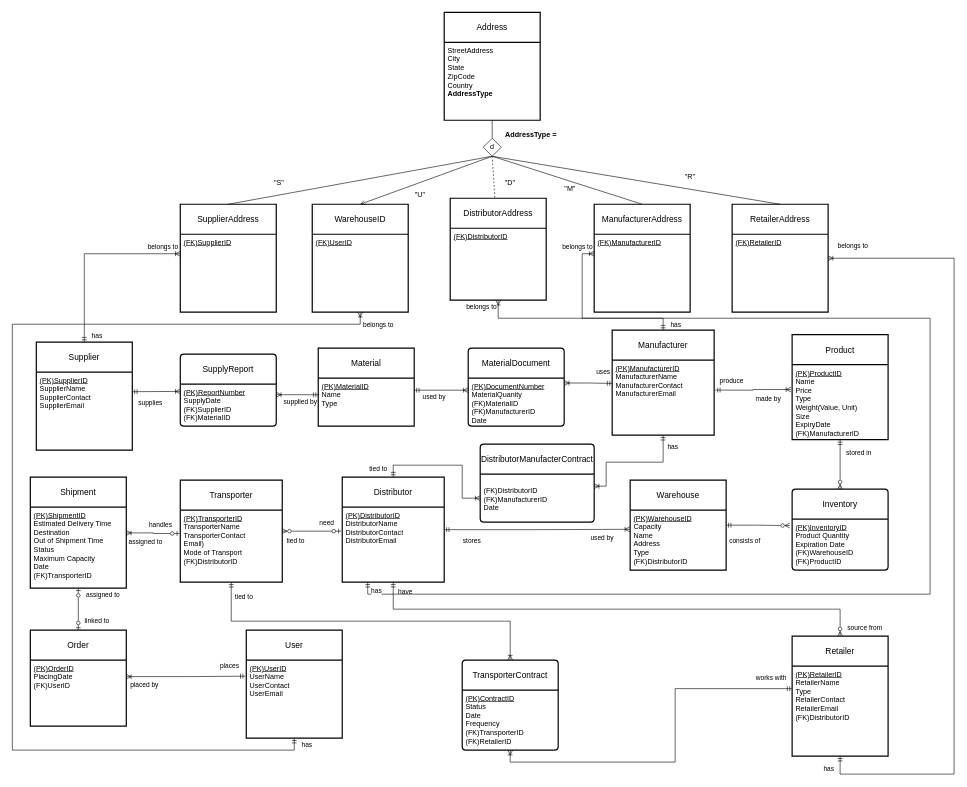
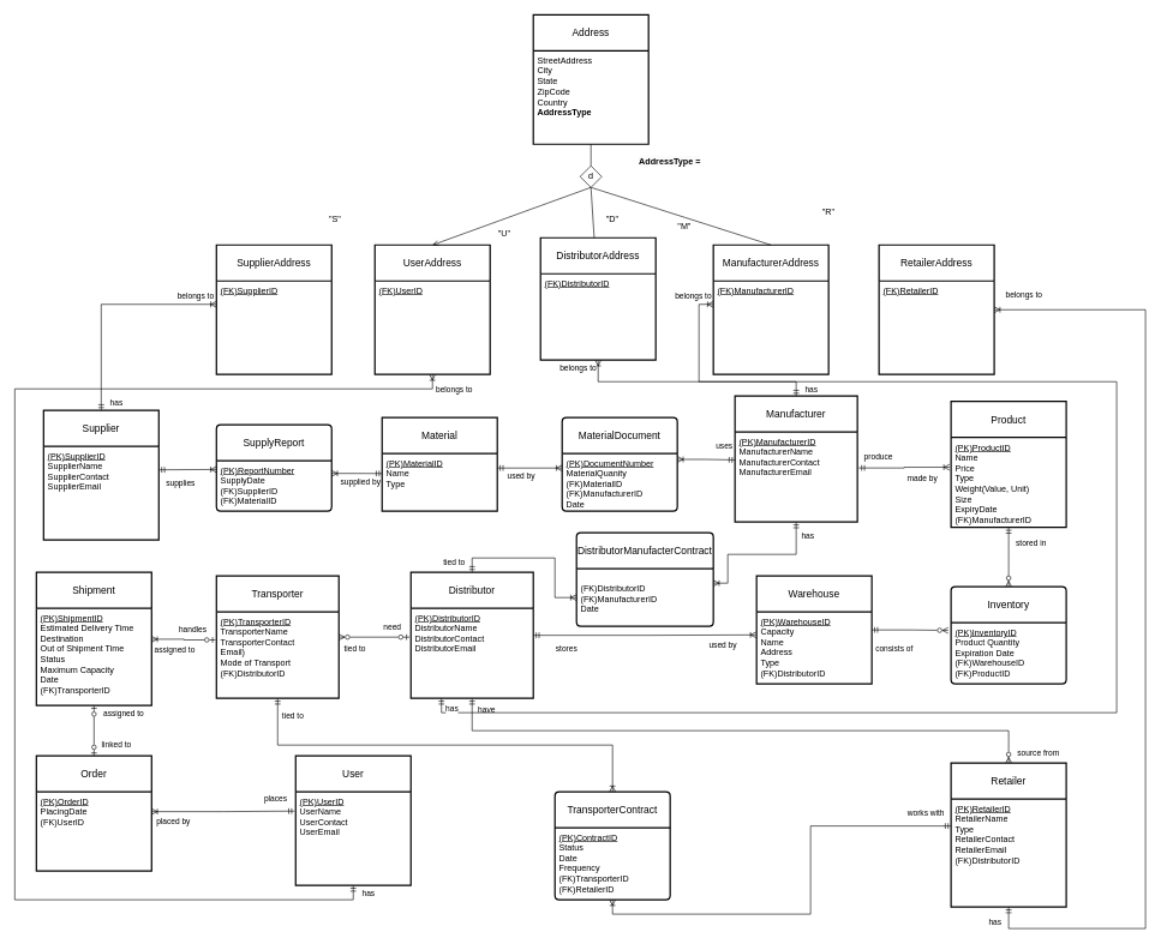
- <mxCell id="112" value="&lt;b style=&quot;forced-color-adjust: none; color: rgb(0, 0, 0); font-family: Helvetica; font-size: 12px; font-style: normal; font-variant-ligatures: normal; font-variant-caps: normal; letter-spacing: normal; orphans: 2; text-align: left; text-indent: 0px; text-transform: none; widows: 2; word-spacing: 0px; -webkit-text-stroke-width: 0px; white-space: nowrap; background-color: rgb(251, 251, 251); text-decoration-thickness: initial; text-decoration-style: initial; text-decoration-color: initial;&quot;&gt;AddressType =&lt;/b&gt;" style="text;whiteSpace=wrap;html=1;" vertex="1" parent="1"><mxGeometry x="840" y="210" width="110" height="40" as="geometry" /></mxCell>
+ <mxCell id="112" value="&lt;b style=&quot;forced-color-adjust: none; color: rgb(0, 0, 0); font-family: Helvetica; font-size: 12px; font-style: normal; font-variant-ligatures: normal; font-variant-caps: normal; letter-spacing: normal; orphans: 2; text-align: left; text-indent: 0px; text-transform: none; widows: 2; word-spacing: 0px; -webkit-text-stroke-width: 0px; white-space: nowrap; background-color: rgb(251, 251, 251); text-decoration-thickness: initial; text-decoration-style: initial; text-decoration-color: initial;&quot;&gt;AddressType =&lt;/b&gt;" style="text;whiteSpace=wrap;html=1;" vertex="1" parent="1"><mxGeometry x="885" y="210" width="110" height="40" as="geometry" /></mxCell>
- <mxCell id="101" style="rounded=0;orthogonalLoop=1;jettySize=auto;html=1;exitX=0.5;exitY=1;exitDx=0;exitDy=0;endArrow=none;endFill=0;dashed=1;" parent="1" source="104" target="94" edge="1"><mxGeometry relative="1" as="geometry" /></mxCell>
+ <mxCell id="101" style="rounded=0;orthogonalLoop=1;jettySize=auto;html=1;exitX=0.5;exitY=1;exitDx=0;exitDy=0;endArrow=none;endFill=0;" parent="1" source="104" target="94" edge="1"><mxGeometry relative="1" as="geometry" /></mxCell>
- <mxCell id="99" style="rounded=0;orthogonalLoop=1;jettySize=auto;html=1;exitX=0.5;exitY=1;exitDx=0;exitDy=0;entryX=0.5;entryY=0;entryDx=0;entryDy=0;endArrow=none;endFill=0;" parent="1" source="104" target="72" edge="1"><mxGeometry relative="1" as="geometry" /></mxCell>
- <mxCell id="103" style="rounded=0;orthogonalLoop=1;jettySize=auto;html=1;exitX=0.5;exitY=1;exitDx=0;exitDy=0;entryX=0.5;entryY=0;entryDx=0;entryDy=0;endArrow=none;endFill=0;" parent="1" source="104" target="96" edge="1"><mxGeometry relative="1" as="geometry" /></mxCell>
- <mxCell id="92" value="WarehouseID" style="swimlane;childLayout=stackLayout;horizontal=1;startSize=50;horizontalStack=0;rounded=0;fontSize=14;fontStyle=0;strokeWidth=2;resizeParent=0;resizeLast=1;shadow=0;dashed=0;align=center;arcSize=4;whiteSpace=wrap;html=1;" parent="1" vertex="1"><mxGeometry x="520" y="340" width="160" height="180" as="geometry" /></mxCell>
+ <mxCell id="92" value="UserAddress" style="swimlane;childLayout=stackLayout;horizontal=1;startSize=50;horizontalStack=0;rounded=0;fontSize=14;fontStyle=0;strokeWidth=2;resizeParent=0;resizeLast=1;shadow=0;dashed=0;align=center;arcSize=4;whiteSpace=wrap;html=1;" parent="1" vertex="1"><mxGeometry x="520" y="340" width="160" height="180" as="geometry" /></mxCell>
